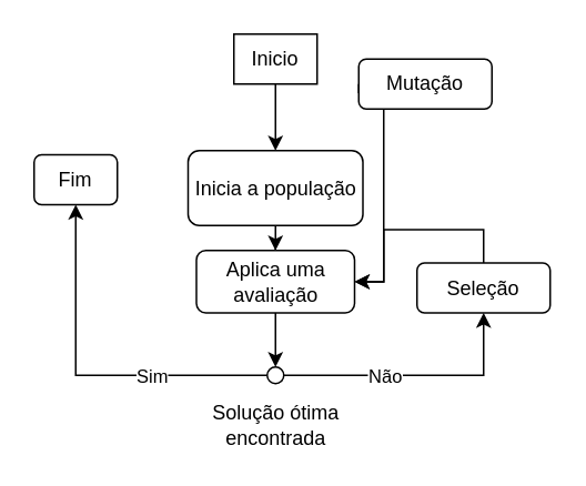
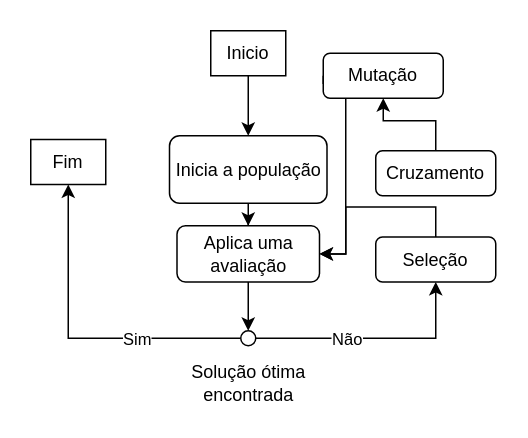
+ <mxCell id="17" style="edgeStyle=orthogonalEdgeStyle;rounded=0;orthogonalLoop=1;jettySize=auto;html=1;exitX=0.5;exitY=0;exitDx=0;exitDy=0;entryX=0.5;entryY=1;entryDx=0;entryDy=0;" edge="1" parent="1" source="18" target="20"><mxGeometry relative="1" as="geometry" /></mxCell>
- <mxCell id="15" value="Fim" style="rounded=1;whiteSpace=wrap;html=1;" vertex="1" parent="1"><mxGeometry x="20" y="92.5" width="50" height="30" as="geometry" /></mxCell>
+ <mxCell id="15" value="Fim" style="whiteSpace=wrap;html=1;rounded=0;" vertex="1" parent="1"><mxGeometry x="20" y="92.5" width="50" height="30" as="geometry" /></mxCell>
+ <mxCell id="18" value="Cruzamento" style="rounded=1;whiteSpace=wrap;html=1;" vertex="1" parent="1"><mxGeometry x="250" y="100" width="80" height="30" as="geometry" /></mxCell>
